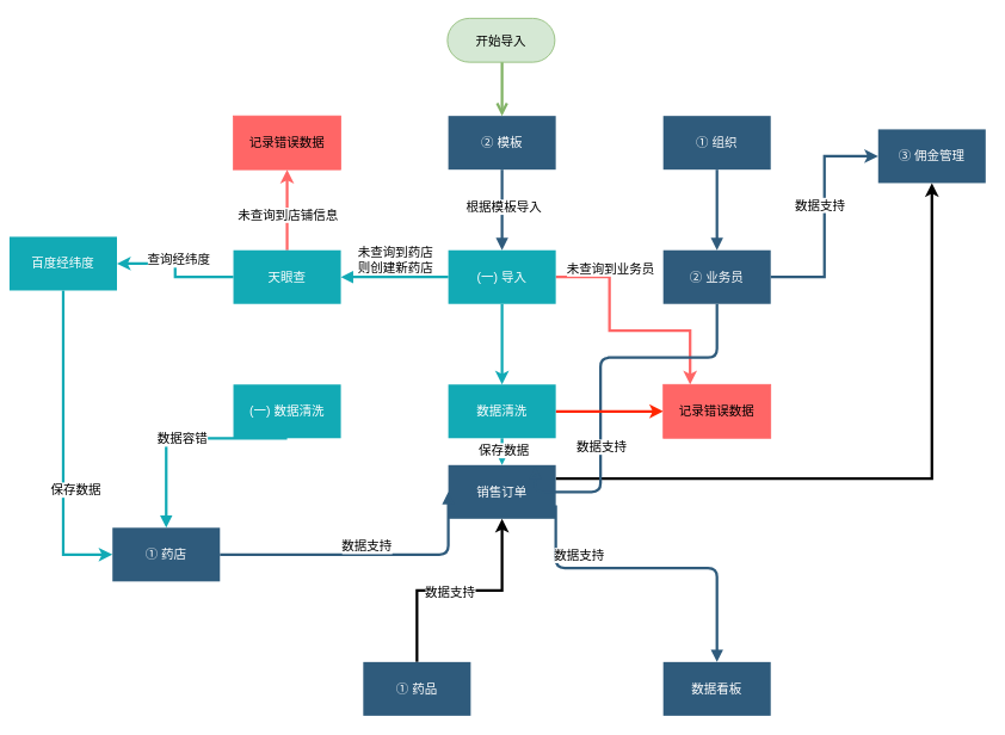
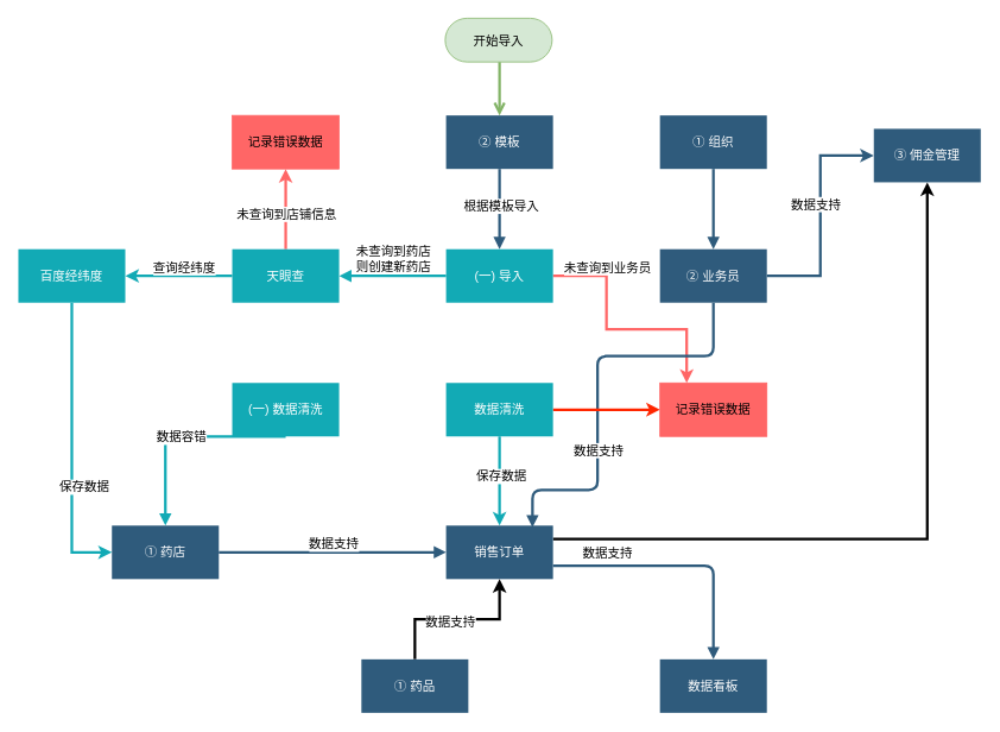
- <mxCell id="36" value="百度经纬度" style="whiteSpace=wrap;shadow=0;fontColor=#FFFFFF;fontFamily=Helvetica;fontStyle=0;html=1;fontSize=14;plain-purple;strokeColor=none;fillColor=#12aab5;gradientColor=none;spacing=6;verticalAlign=middle;" parent="1" vertex="1"><mxGeometry x="10" y="264" width="120" height="60" as="geometry" /></mxCell>
+ <mxCell id="36" value="百度经纬度" style="whiteSpace=wrap;shadow=0;fontColor=#FFFFFF;fontFamily=Helvetica;fontStyle=0;html=1;fontSize=14;plain-purple;strokeColor=none;fillColor=#12aab5;gradientColor=none;spacing=6;verticalAlign=middle;" parent="1" vertex="1"><mxGeometry x="20" y="279" width="120" height="60" as="geometry" /></mxCell>
- <mxCell id="16" style="edgeStyle=orthogonalEdgeStyle;rounded=0;orthogonalLoop=1;jettySize=auto;html=1;exitX=0.5;exitY=1;exitDx=0;exitDy=0;entryX=0.5;entryY=0;entryDx=0;entryDy=0;strokeColor=#12aab5;strokeWidth=3;fontSize=14;" parent="1" source="19" target="44" edge="1"><mxGeometry relative="1" as="geometry" /></mxCell>
- <mxCell id="3" value="销售订单" style="whiteSpace=wrap;shadow=0;fontColor=#FFFFFF;fontFamily=Helvetica;fontStyle=0;html=1;fontSize=14;plain-purple;strokeColor=none;fillColor=#2f5b7c;gradientColor=none;spacing=6;verticalAlign=middle;" parent="1" vertex="1"><mxGeometry x="500" y="519" width="120" height="60" as="geometry" /></mxCell>
+ <mxCell id="3" value="销售订单" style="whiteSpace=wrap;shadow=0;fontColor=#FFFFFF;fontFamily=Helvetica;fontStyle=0;html=1;fontSize=14;plain-purple;strokeColor=none;fillColor=#2f5b7c;gradientColor=none;spacing=6;verticalAlign=middle;" parent="1" vertex="1"><mxGeometry x="500" y="589" width="120" height="60" as="geometry" /></mxCell>
